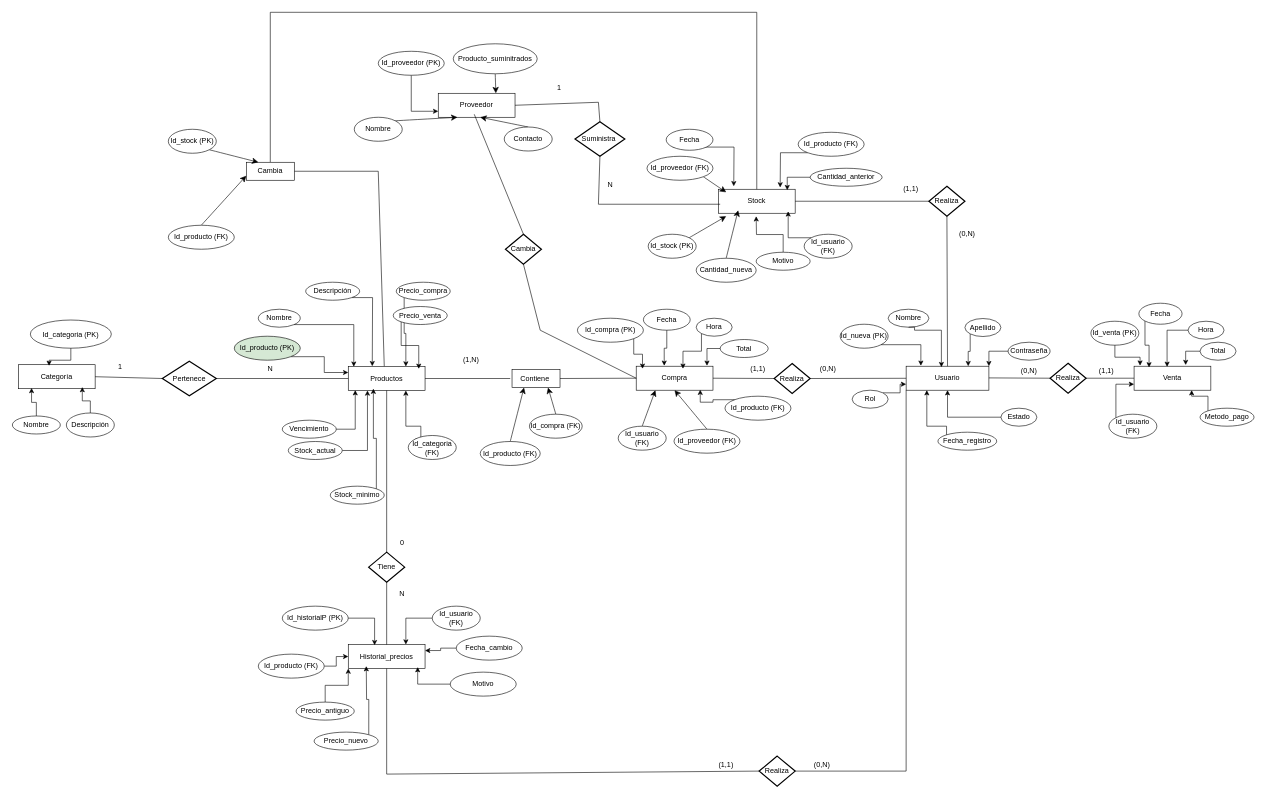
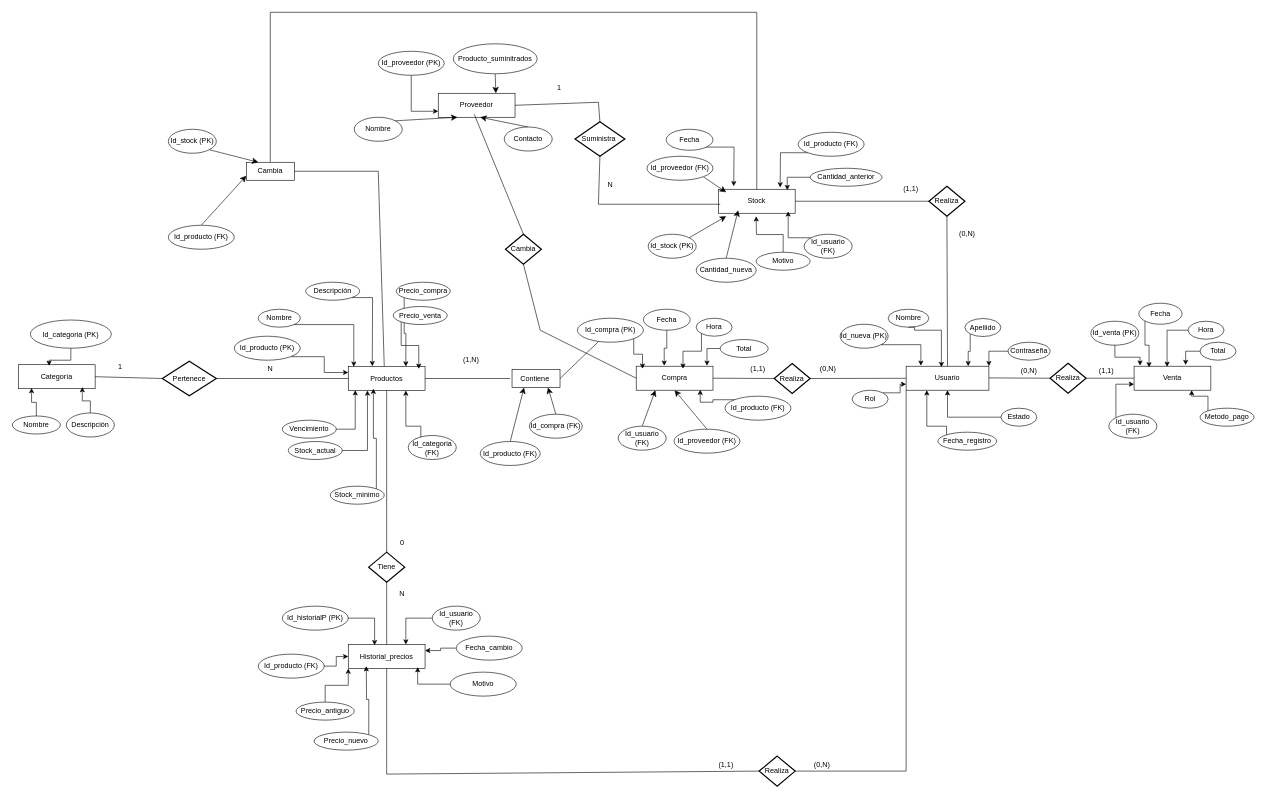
- <mxCell id="64" value="Id_producto (PK)" style="ellipse;whiteSpace=wrap;html=1;fillColor=#d5e8d4;" parent="1" vertex="1"><mxGeometry x="390" y="560" width="110" height="40" as="geometry" /></mxCell>
+ <mxCell id="64" value="Id_producto (PK)" style="ellipse;whiteSpace=wrap;html=1;" parent="1" vertex="1"><mxGeometry x="390" y="560" width="110" height="40" as="geometry" /></mxCell>
- <mxCell id="82" value="" style="endArrow=none;html=1;rounded=0;entryX=0;entryY=0.5;entryDx=0;entryDy=0;exitX=1;exitY=0.5;exitDx=0;exitDy=0;" parent="1" source="151" target="26" edge="1"><mxGeometry relative="1" as="geometry"><mxPoint x="940" y="631" as="sourcePoint" /><mxPoint x="1202" y="770" as="targetPoint" /></mxGeometry></mxCell>
+ <mxCell id="82" value="" style="endArrow=none;html=1;rounded=0;exitX=1;exitY=0.5;exitDx=0;exitDy=0;" parent="1" source="151" target="83" edge="1"><mxGeometry relative="1" as="geometry"><mxPoint x="940" y="631" as="sourcePoint" /><mxPoint x="1202" y="770" as="targetPoint" /></mxGeometry></mxCell>
